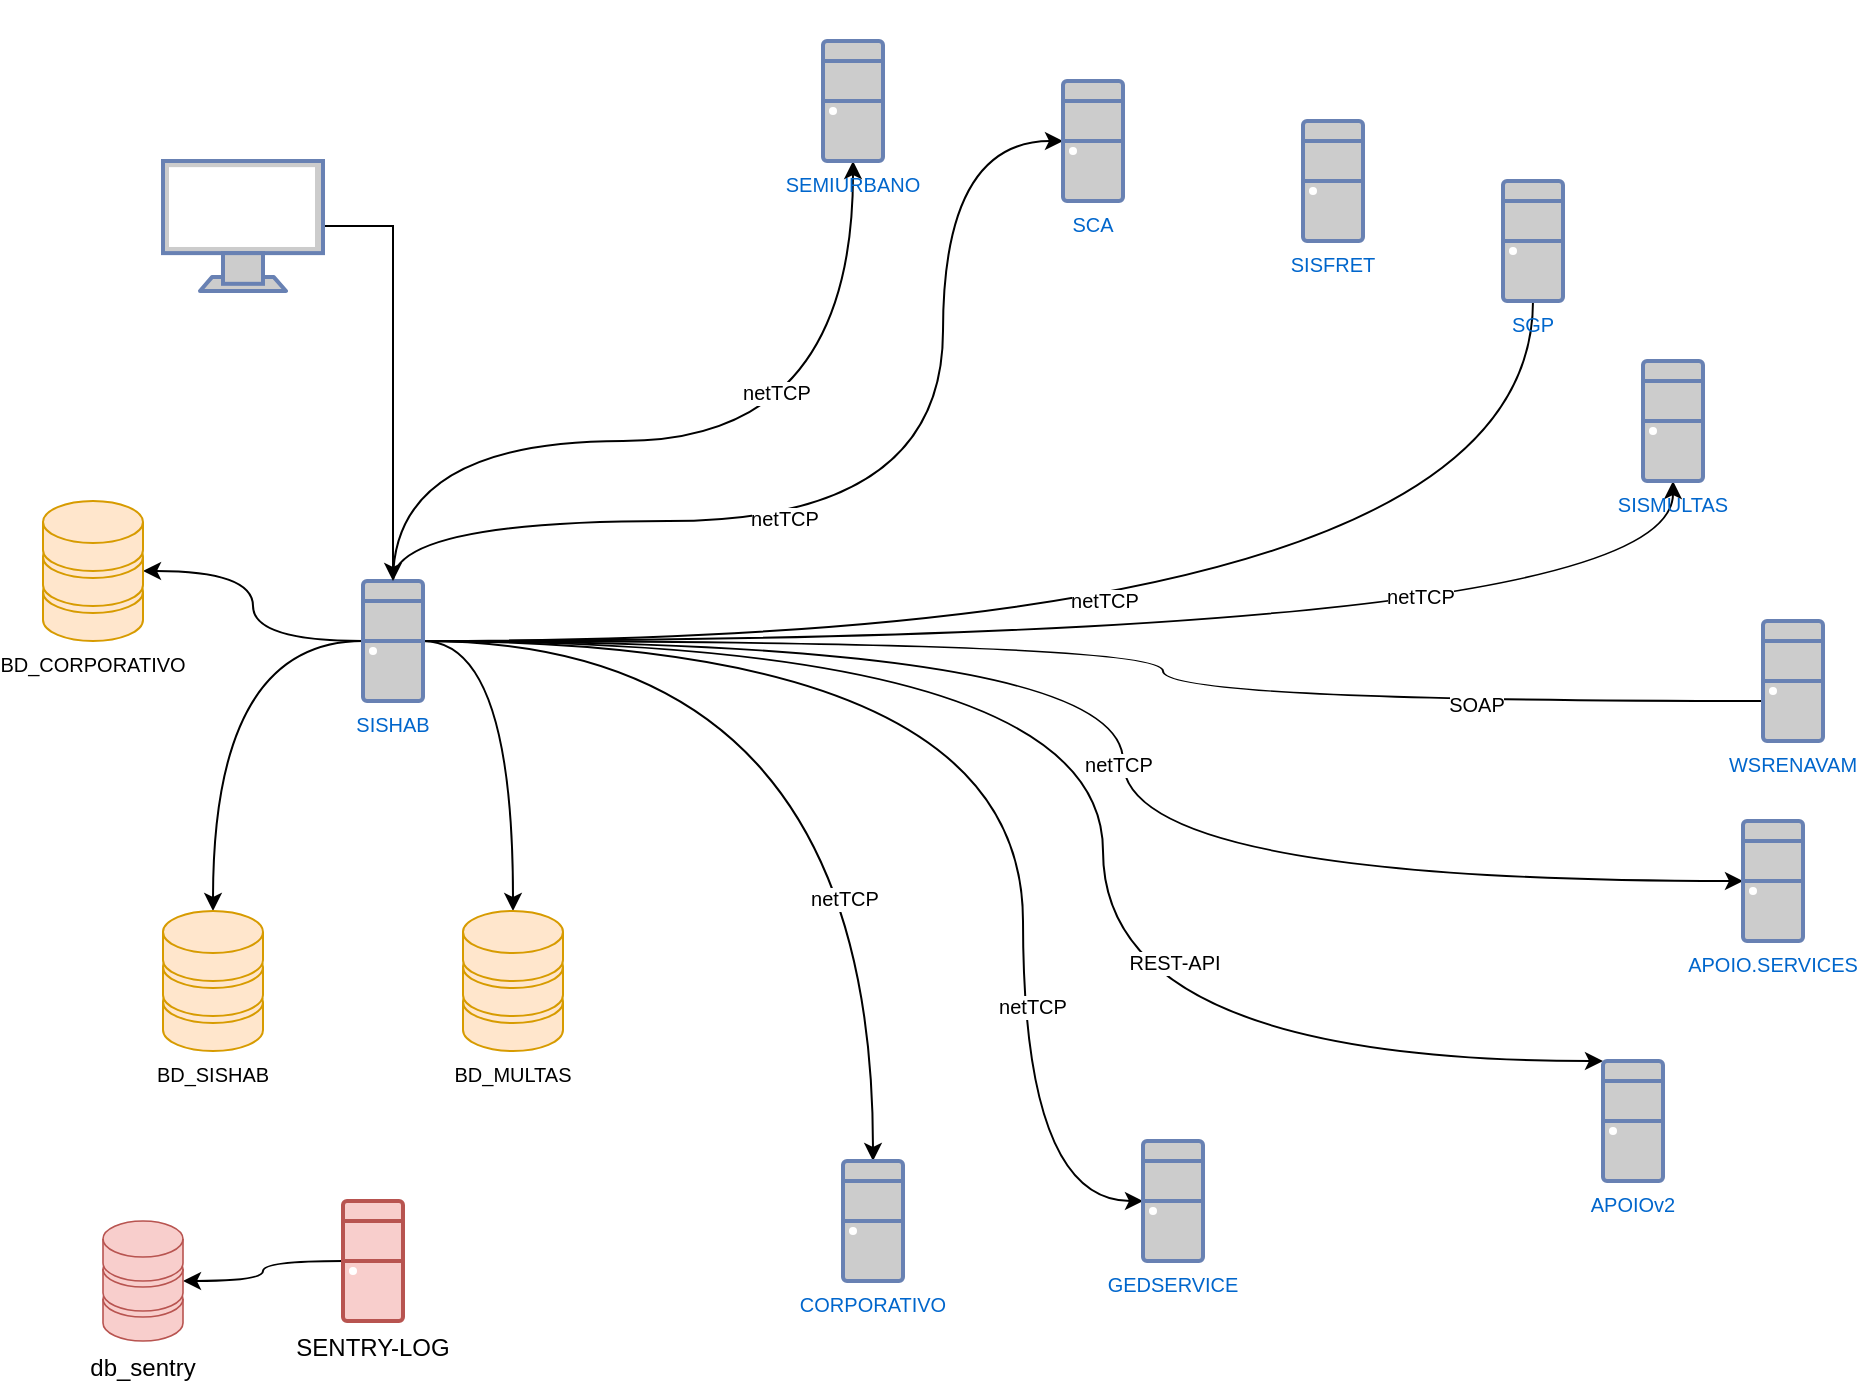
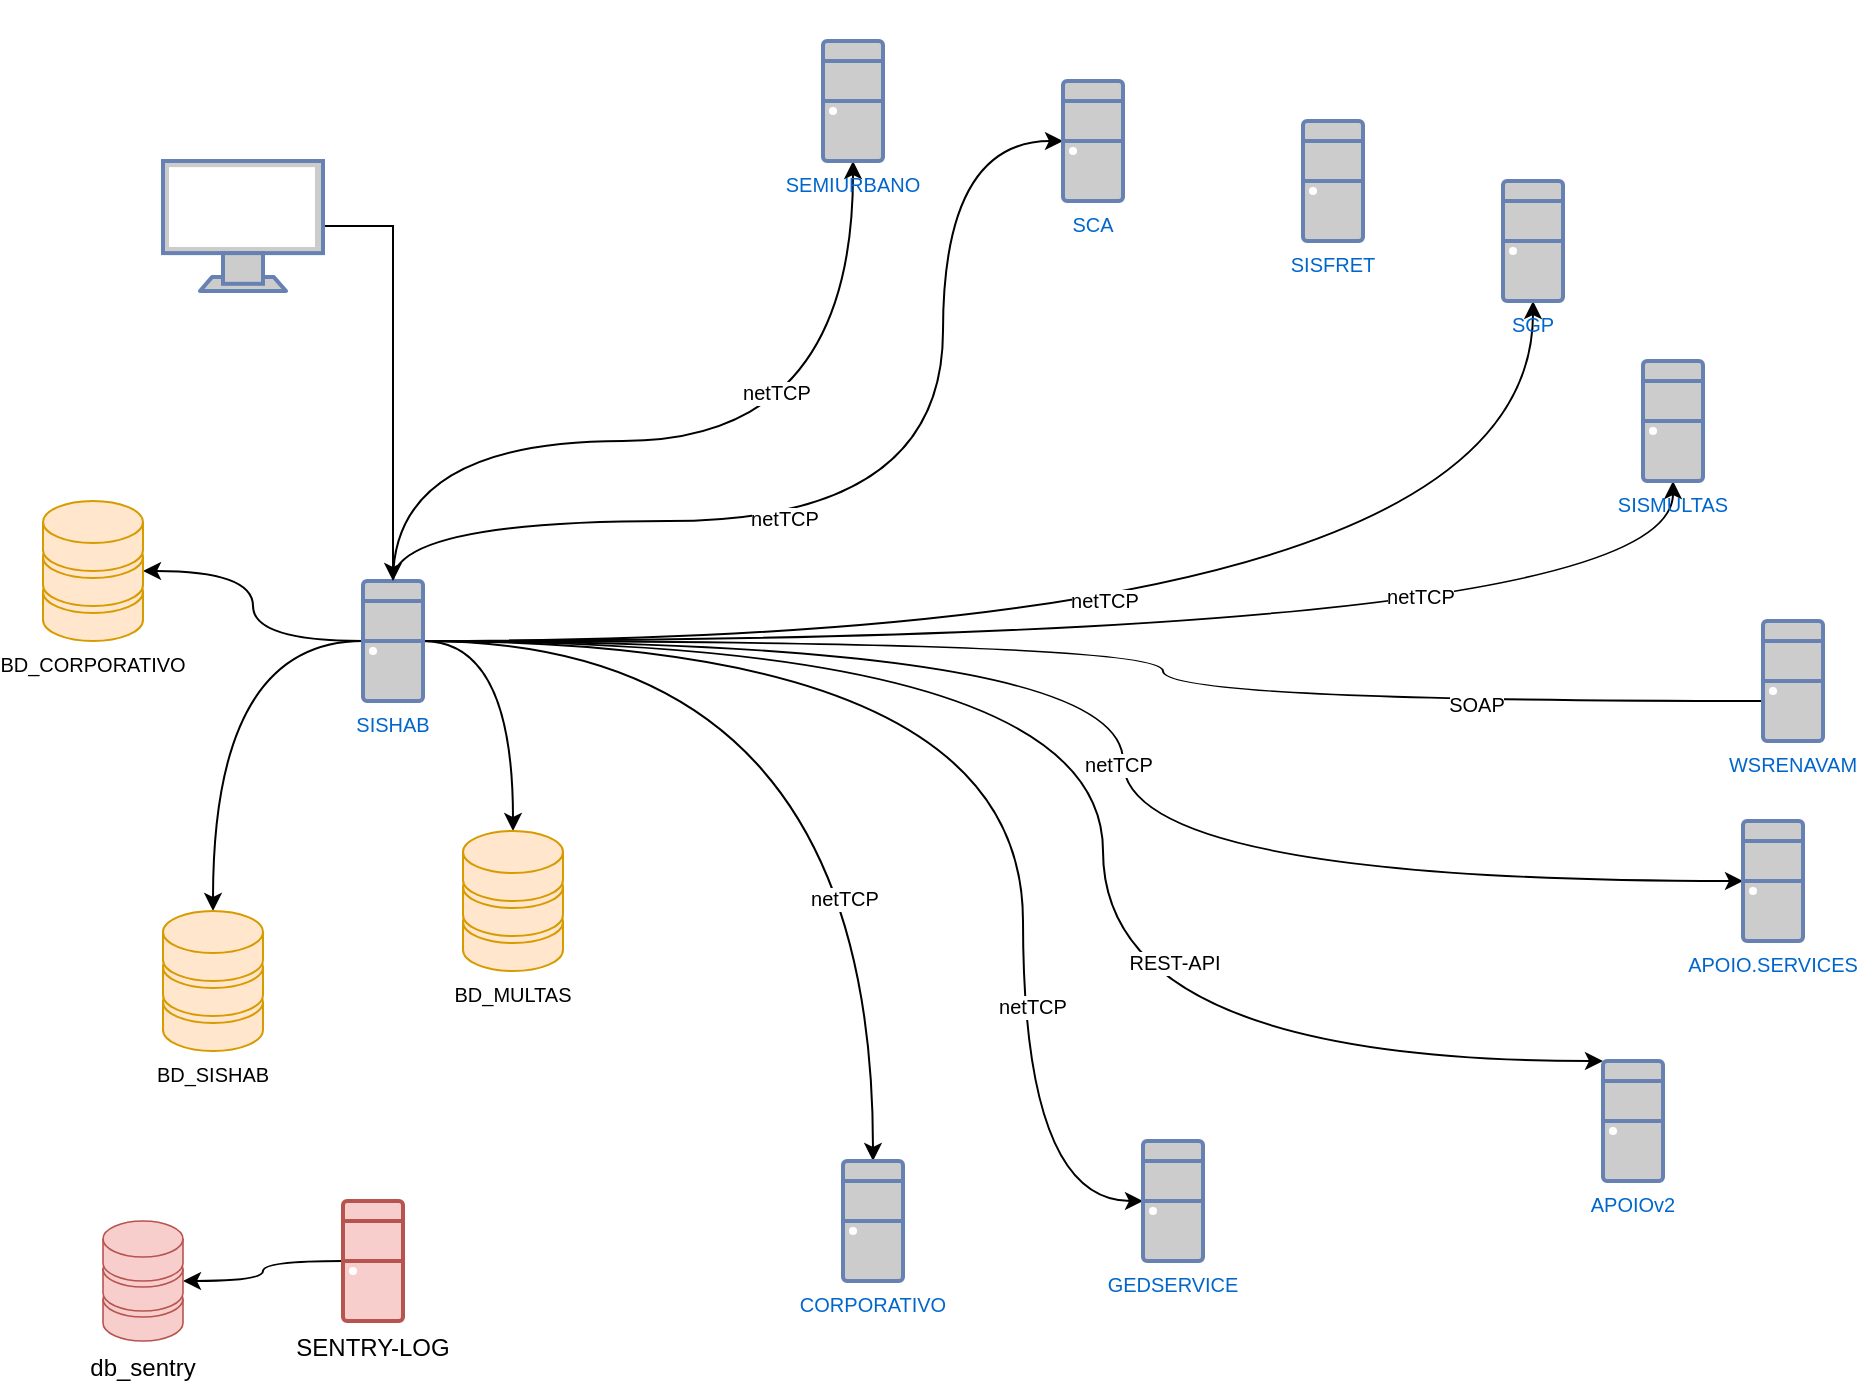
- <mxCell id="6" style="edgeStyle=orthogonalEdgeStyle;curved=1;rounded=0;orthogonalLoop=1;jettySize=auto;html=1;fontSize=10;endArrow=none;" edge="1" parent="1" source="23" target="30"><mxGeometry relative="1" as="geometry" /></mxCell>
+ <mxCell id="6" style="edgeStyle=orthogonalEdgeStyle;curved=1;rounded=0;orthogonalLoop=1;jettySize=auto;html=1;fontSize=10;" edge="1" parent="1" source="23" target="30"><mxGeometry relative="1" as="geometry" /></mxCell>
- <mxCell id="25" value="BD_MULTAS" style="verticalAlign=top;verticalLabelPosition=bottom;labelPosition=center;align=center;html=1;outlineConnect=0;fillColor=#ffe6cc;strokeColor=#d79b00;gradientDirection=north;strokeWidth=2;shape=mxgraph.networks.storage;fontSize=10;" vertex="1" parent="1"><mxGeometry x="230" y="455" width="50" height="70" as="geometry" /></mxCell>
+ <mxCell id="25" value="BD_MULTAS" style="verticalAlign=top;verticalLabelPosition=bottom;labelPosition=center;align=center;html=1;outlineConnect=0;fillColor=#ffe6cc;strokeColor=#d79b00;gradientDirection=north;strokeWidth=2;shape=mxgraph.networks.storage;fontSize=10;" vertex="1" parent="1"><mxGeometry x="230" y="415" width="50" height="70" as="geometry" /></mxCell>
